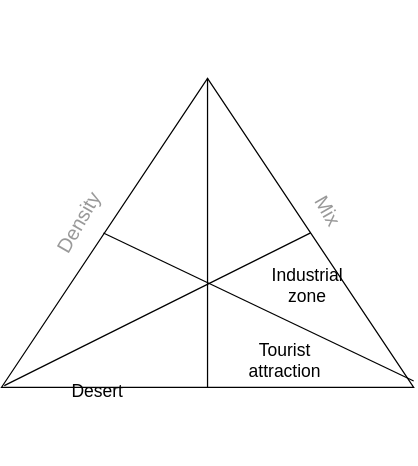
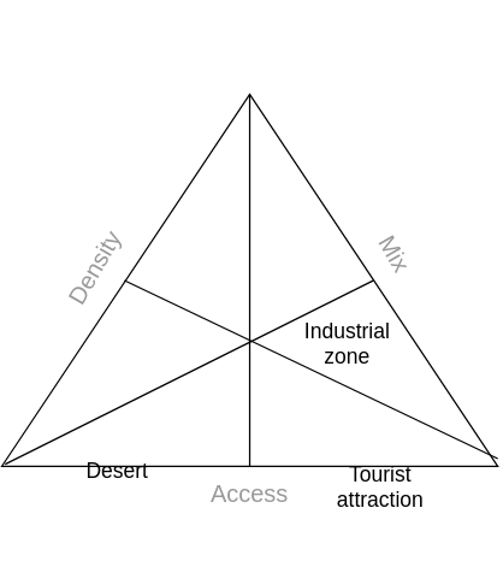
- <mxCell id="9" value="Industrial &lt;br&gt;zone" style="text;html=1;align=center;verticalAlign=middle;resizable=0;points=[];autosize=1;strokeColor=none;fillColor=none;fontSize=14;" vertex="1" parent="1"><mxGeometry x="203.33" y="208" width="70" height="40" as="geometry" /></mxCell>
+ <mxCell id="9" value="Industrial &lt;br&gt;zone" style="text;html=1;align=center;verticalAlign=middle;resizable=0;points=[];autosize=1;strokeColor=none;fillColor=none;fontSize=14;" vertex="1" parent="1"><mxGeometry x="188.33" y="208" width="70" height="40" as="geometry" /></mxCell>
- <mxCell id="10" value="Tourist&lt;br&gt;attraction" style="text;html=1;align=center;verticalAlign=middle;resizable=0;points=[];autosize=1;strokeColor=none;fillColor=none;fontSize=14;" vertex="1" parent="1"><mxGeometry x="185" y="268" width="70" height="40" as="geometry" /></mxCell>
+ <mxCell id="10" value="Tourist&lt;br&gt;attraction" style="text;html=1;align=center;verticalAlign=middle;resizable=0;points=[];autosize=1;strokeColor=none;fillColor=none;fontSize=14;" vertex="1" parent="1"><mxGeometry x="210" y="303" width="70" height="40" as="geometry" /></mxCell>
+ <mxCell id="8" value="Access" style="text;html=1;align=center;verticalAlign=middle;resizable=0;points=[];autosize=1;strokeColor=none;fillColor=none;fontSize=16;fontColor=#999999;" vertex="1" parent="1"><mxGeometry x="123.33" y="318" width="70" height="20" as="geometry" /></mxCell>
